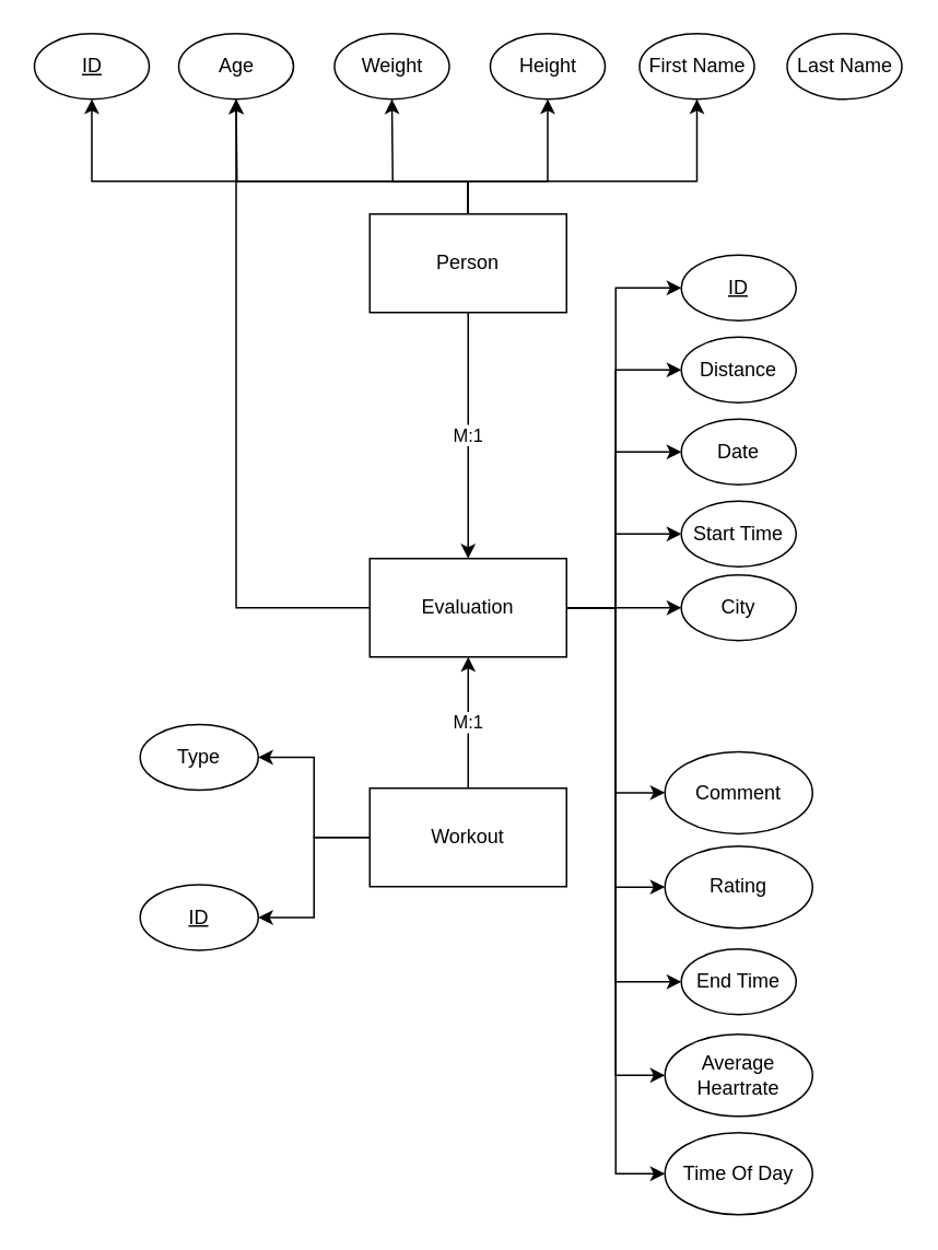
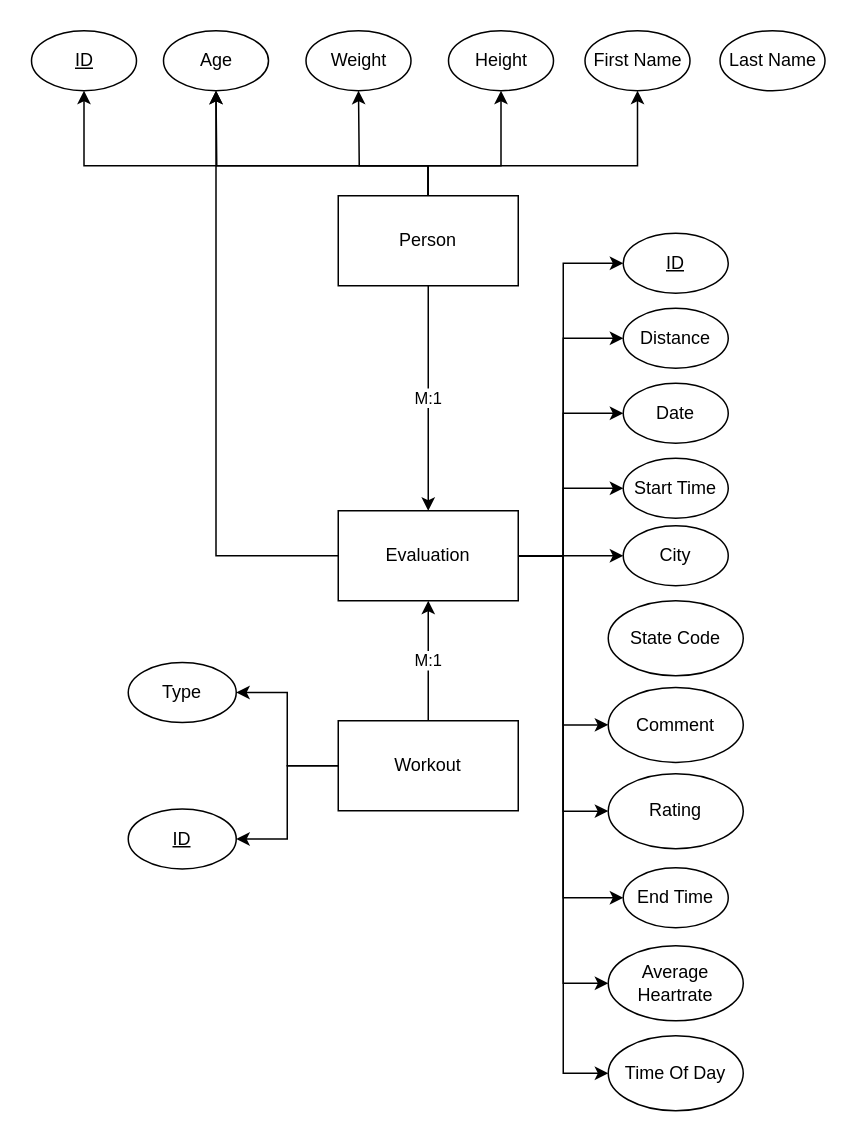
+ <mxCell id="40" value="State Code" style="ellipse;whiteSpace=wrap;html=1;" parent="1" vertex="1"><mxGeometry x="405" y="400" width="90" height="50" as="geometry" /></mxCell>
